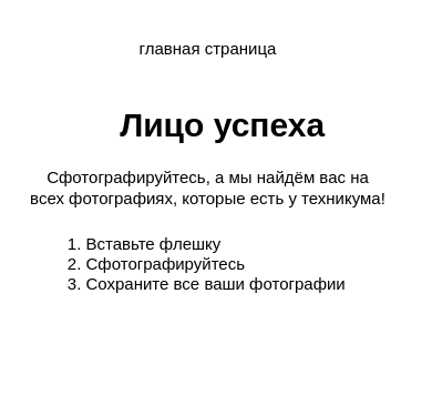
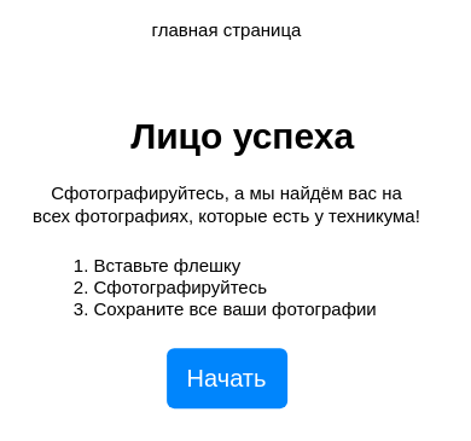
- <mxCell id="3" value="главная страница" style="text;html=1;align=center;verticalAlign=middle;whiteSpace=wrap;rounded=0;" vertex="1" parent="1"><mxGeometry x="80" y="20" width="140" height="30" as="geometry" /></mxCell>
+ <mxCell id="3" value="главная страница" style="text;html=1;align=center;verticalAlign=middle;whiteSpace=wrap;rounded=0;" vertex="1" parent="1"><mxGeometry x="80" y="5" width="140" height="30" as="geometry" /></mxCell>
+ <mxCell id="6" value="Начать" style="html=1;shadow=0;dashed=0;shape=mxgraph.bootstrap.rrect;rSize=5;strokeColor=none;strokeWidth=1;fillColor=#0085FC;fontColor=#FFFFFF;whiteSpace=wrap;align=center;verticalAlign=middle;spacingLeft=0;fontStyle=0;fontSize=16;spacing=5;" vertex="1" parent="1"><mxGeometry x="110" y="230" width="80" height="40" as="geometry" /></mxCell>
